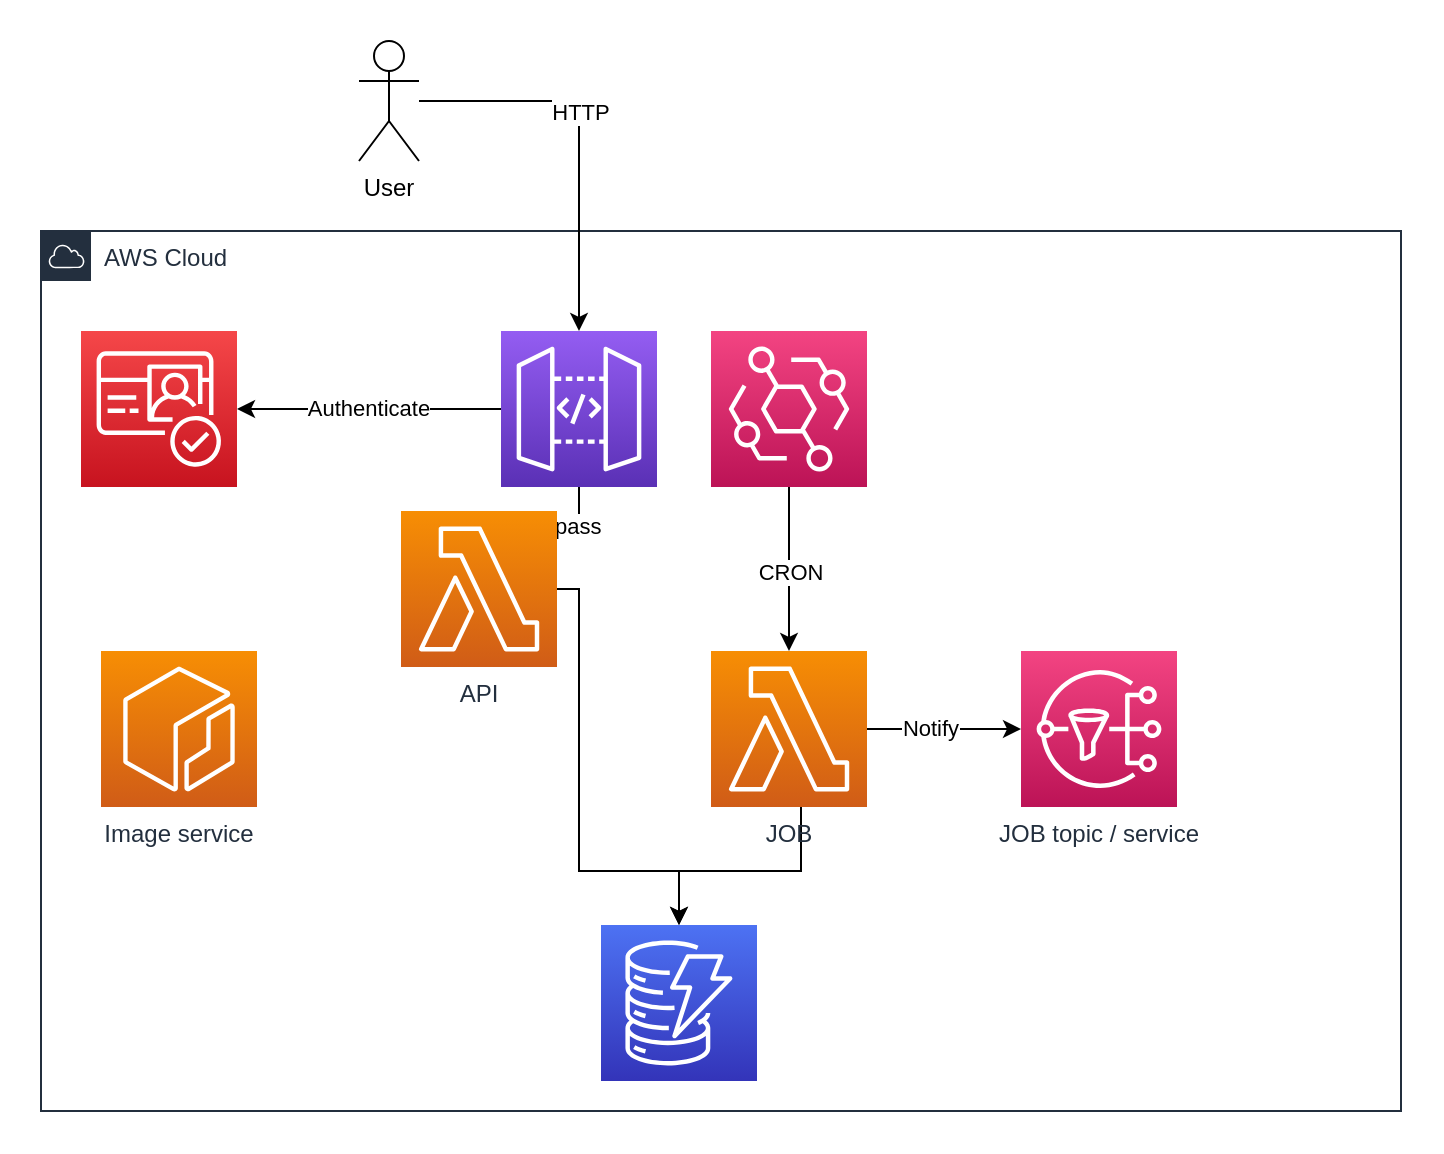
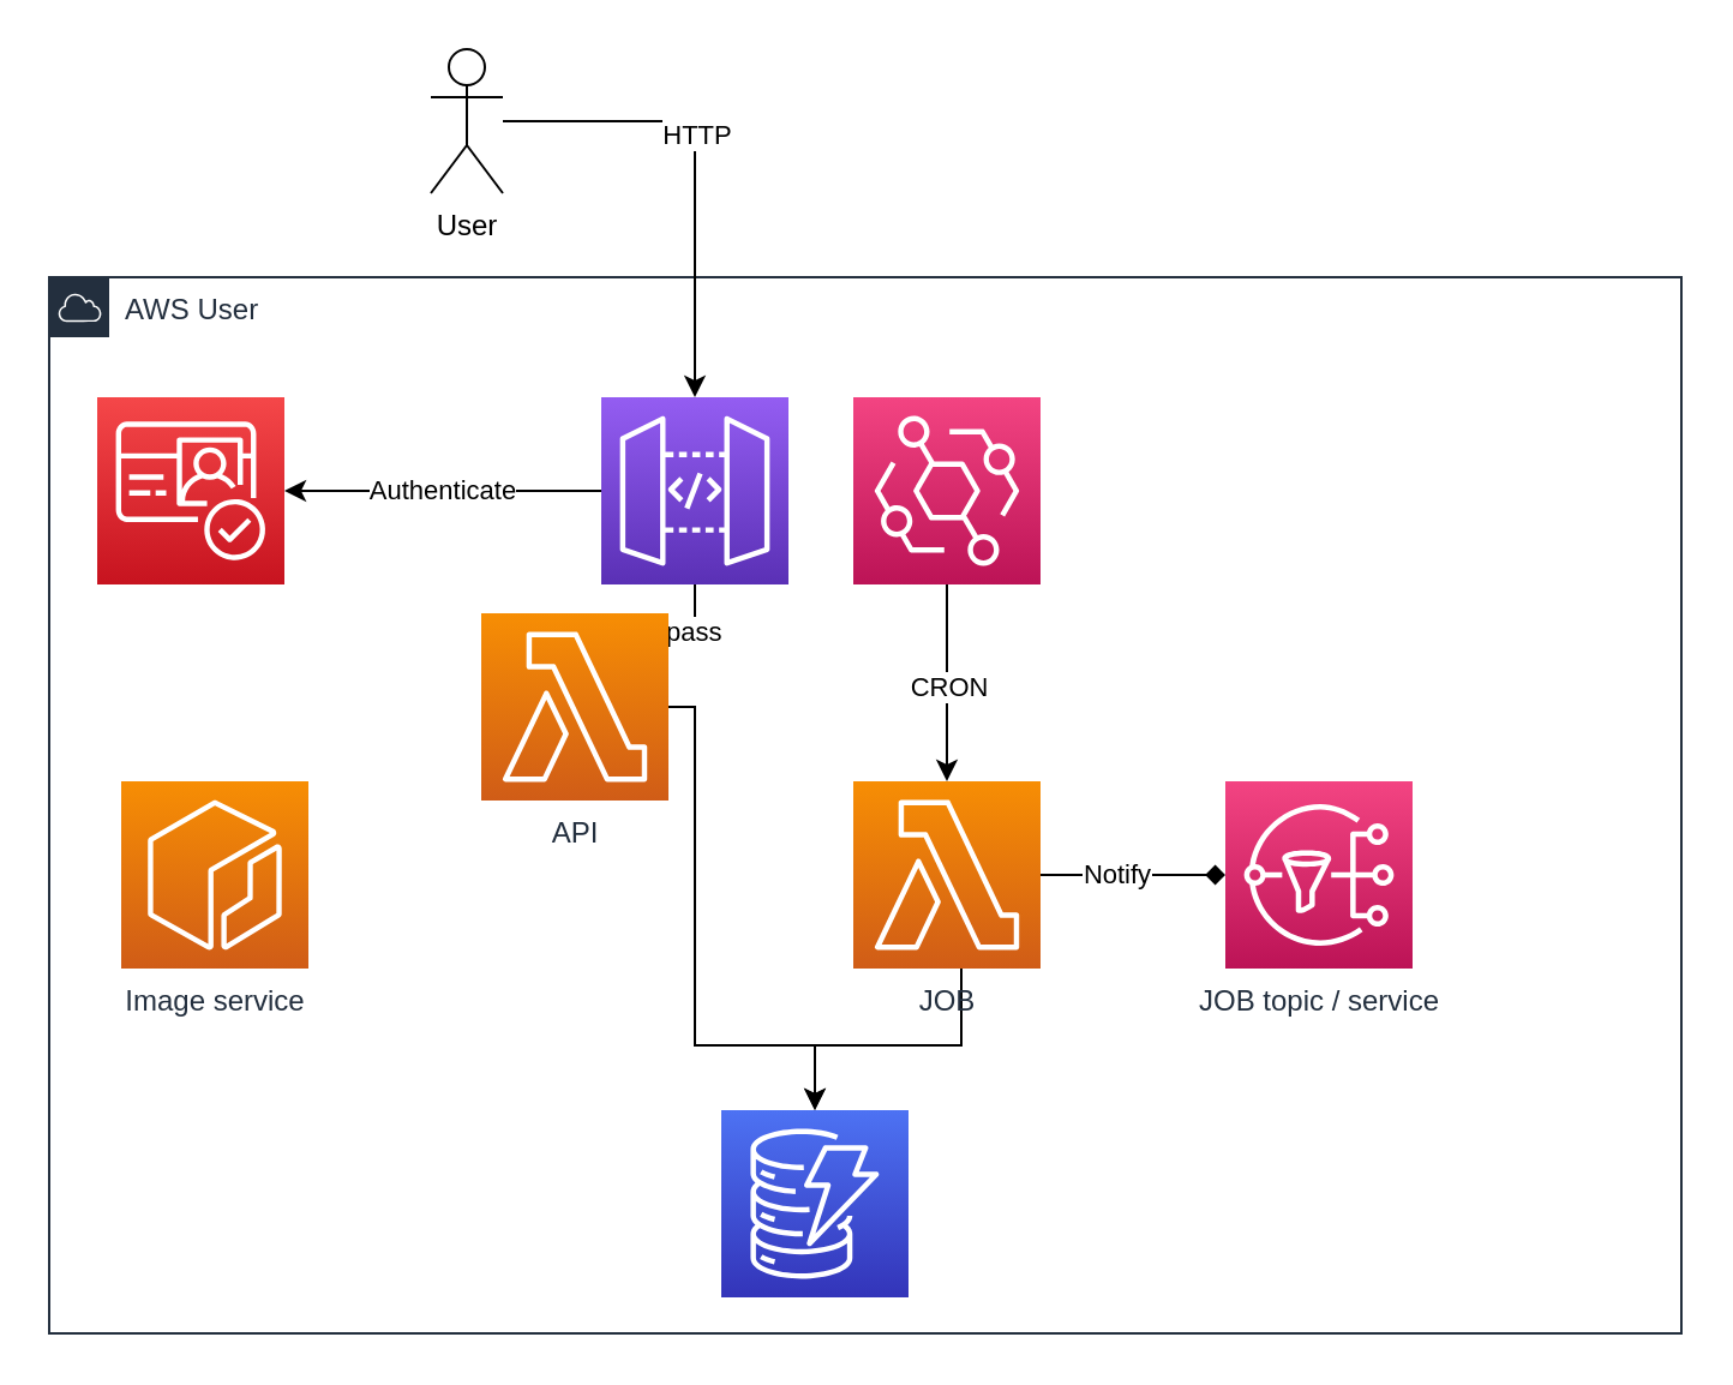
- <mxCell id="2" value="AWS Cloud" style="points=[[0,0],[0.25,0],[0.5,0],[0.75,0],[1,0],[1,0.25],[1,0.5],[1,0.75],[1,1],[0.75,1],[0.5,1],[0.25,1],[0,1],[0,0.75],[0,0.5],[0,0.25]];outlineConnect=0;gradientColor=none;html=1;whiteSpace=wrap;fontSize=12;fontStyle=0;shape=mxgraph.aws4.group;grIcon=mxgraph.aws4.group_aws_cloud;strokeColor=#232F3E;fillColor=none;verticalAlign=top;align=left;spacingLeft=30;fontColor=#232F3E;dashed=0;" vertex="1" parent="1"><mxGeometry x="20" y="115" width="680" height="440" as="geometry" /></mxCell>
+ <mxCell id="2" value="AWS User" style="points=[[0,0],[0.25,0],[0.5,0],[0.75,0],[1,0],[1,0.25],[1,0.5],[1,0.75],[1,1],[0.75,1],[0.5,1],[0.25,1],[0,1],[0,0.75],[0,0.5],[0,0.25]];outlineConnect=0;gradientColor=none;html=1;whiteSpace=wrap;fontSize=12;fontStyle=0;shape=mxgraph.aws4.group;grIcon=mxgraph.aws4.group_aws_cloud;strokeColor=#232F3E;fillColor=none;verticalAlign=top;align=left;spacingLeft=30;fontColor=#232F3E;dashed=0;" vertex="1" parent="1"><mxGeometry x="20" y="115" width="680" height="440" as="geometry" /></mxCell>
- <mxCell id="11" style="edgeStyle=orthogonalEdgeStyle;rounded=0;orthogonalLoop=1;jettySize=auto;html=1;exitX=1;exitY=0.5;exitDx=0;exitDy=0;exitPerimeter=0;" edge="1" parent="1" source="13" target="15"><mxGeometry relative="1" as="geometry" /></mxCell>
+ <mxCell id="11" style="edgeStyle=orthogonalEdgeStyle;rounded=0;orthogonalLoop=1;jettySize=auto;html=1;exitX=1;exitY=0.5;exitDx=0;exitDy=0;exitPerimeter=0;endArrow=diamond;" edge="1" parent="1" source="13" target="15"><mxGeometry relative="1" as="geometry" /></mxCell>
